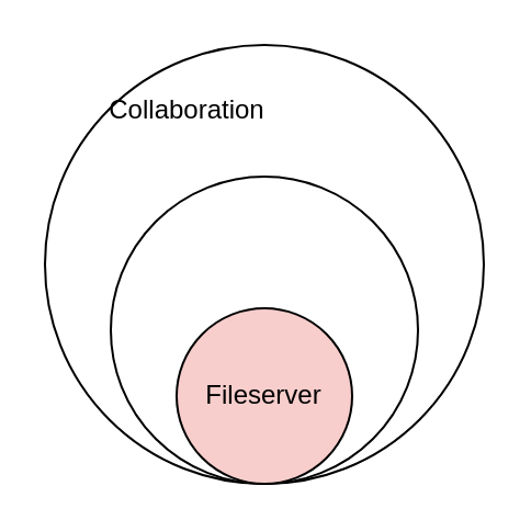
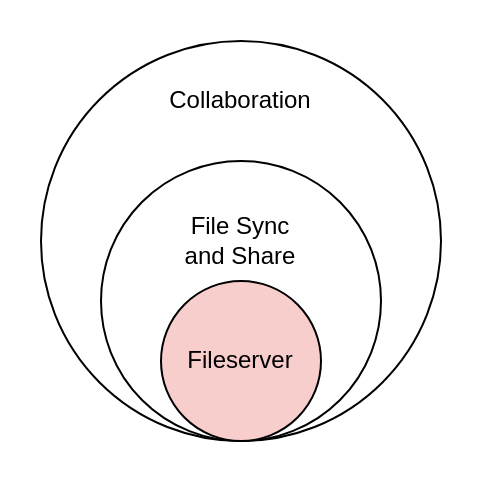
- <mxCell id="6" value="Collaboration" style="text;html=1;strokeColor=none;fillColor=none;align=center;verticalAlign=middle;whiteSpace=wrap;rounded=0;" vertex="1" parent="1"><mxGeometry x="50" y="40" width="70" height="20" as="geometry" /></mxCell>
+ <mxCell id="6" value="Collaboration" style="text;html=1;strokeColor=none;fillColor=none;align=center;verticalAlign=middle;whiteSpace=wrap;rounded=0;" vertex="1" parent="1"><mxGeometry x="85" y="40" width="70" height="20" as="geometry" /></mxCell>
+ <mxCell id="5" value="File Sync and Share" style="text;html=1;strokeColor=none;fillColor=none;align=center;verticalAlign=middle;whiteSpace=wrap;rounded=0;" vertex="1" parent="1"><mxGeometry x="85" y="110" width="70" height="20" as="geometry" /></mxCell>
